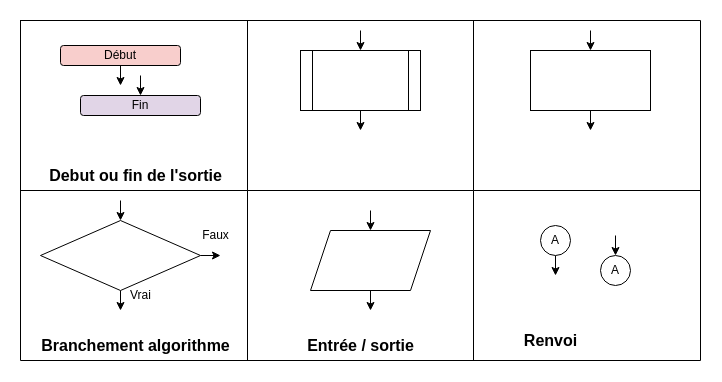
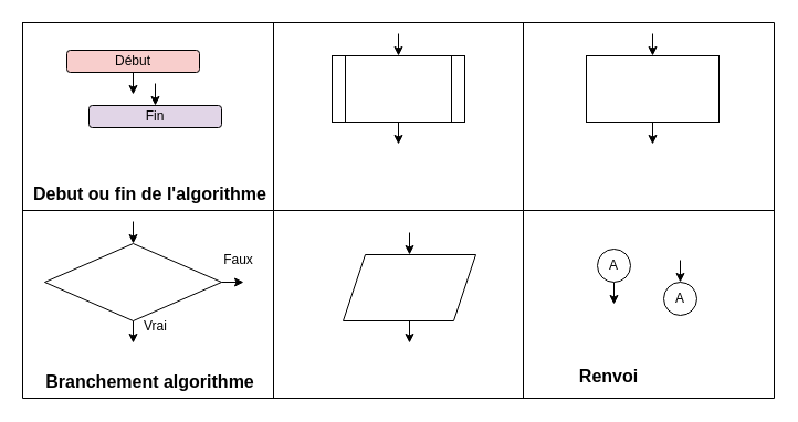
- <mxCell id="39" value="&lt;b&gt;&lt;font style=&quot;font-size: 16px;&quot;&gt;Debut ou fin de l'sortie&lt;/font&gt;&lt;/b&gt;" style="text;html=1;align=center;verticalAlign=middle;resizable=0;points=[];autosize=1;strokeColor=none;fillColor=none;" vertex="1" parent="1"><mxGeometry x="20" y="160" width="230" height="30" as="geometry" /></mxCell>
+ <mxCell id="39" value="&lt;b&gt;&lt;font style=&quot;font-size: 16px;&quot;&gt;Debut ou fin de l'algorithme&lt;/font&gt;&lt;/b&gt;" style="text;html=1;align=center;verticalAlign=middle;resizable=0;points=[];autosize=1;strokeColor=none;fillColor=none;" vertex="1" parent="1"><mxGeometry x="20" y="160" width="230" height="30" as="geometry" /></mxCell>
- <mxCell id="41" value="&lt;b&gt;&lt;font style=&quot;font-size: 16px;&quot;&gt;Entrée / sortie&lt;/font&gt;&lt;/b&gt;" style="text;html=1;align=center;verticalAlign=middle;resizable=0;points=[];autosize=1;strokeColor=none;fillColor=none;" vertex="1" parent="1"><mxGeometry x="295" y="330" width="130" height="30" as="geometry" /></mxCell>
